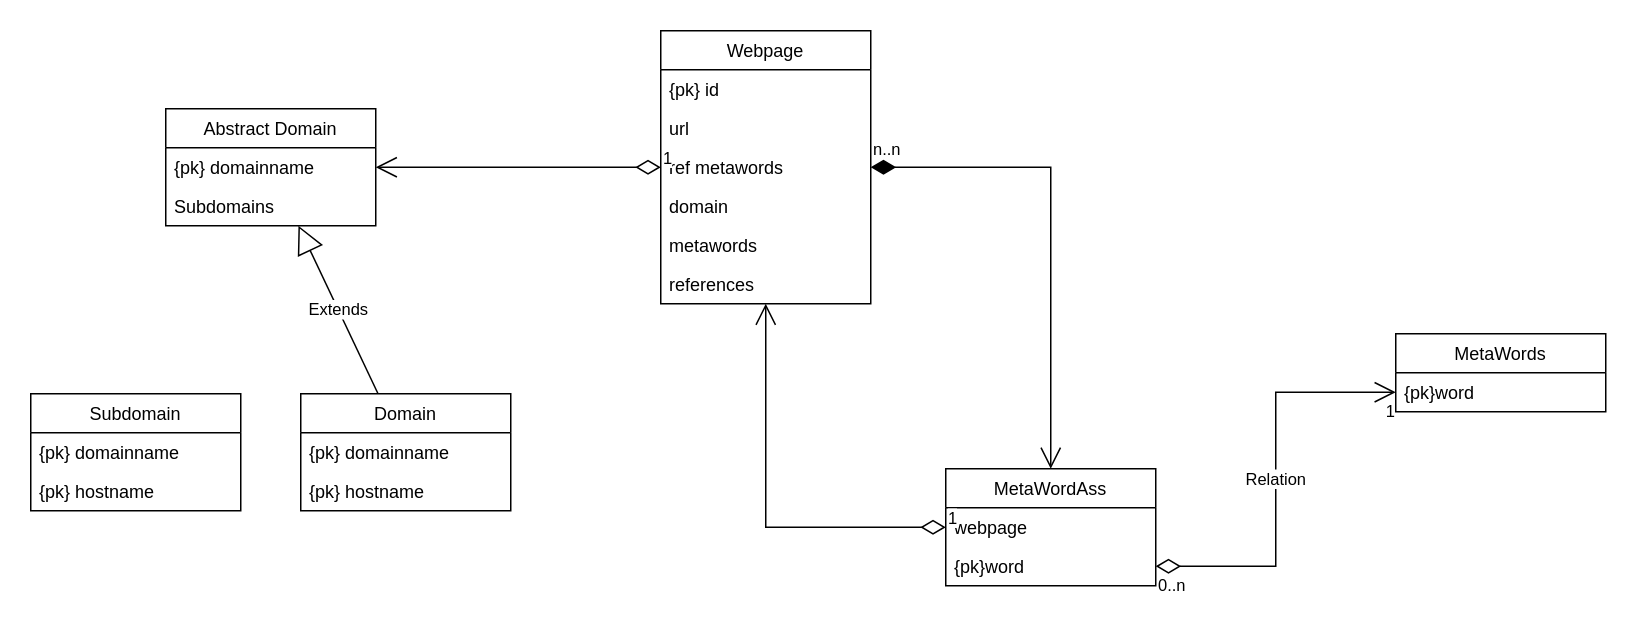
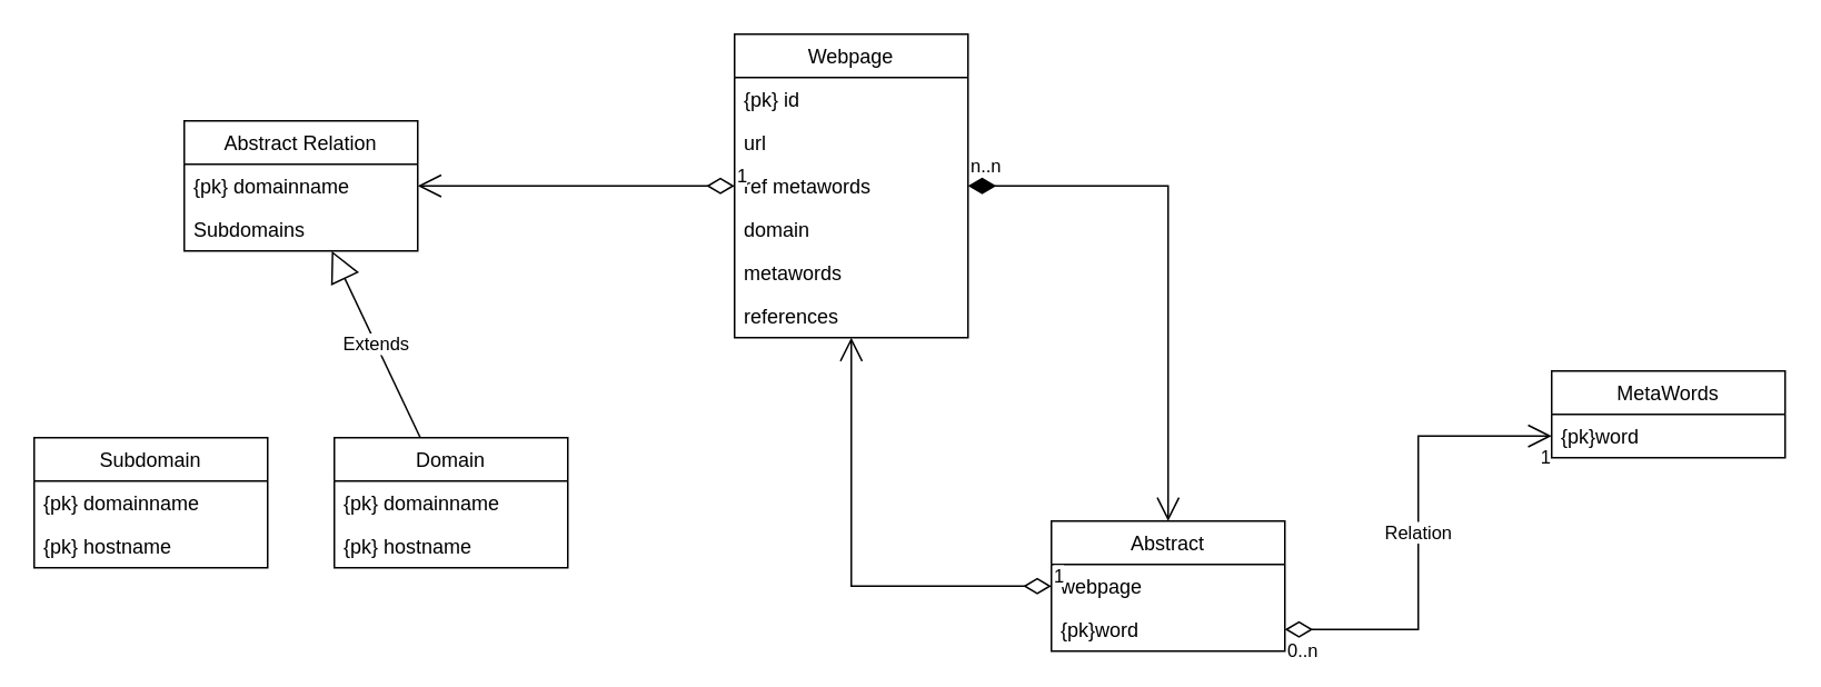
- <mxCell id="2" value="Abstract Domain" style="swimlane;fontStyle=0;childLayout=stackLayout;horizontal=1;startSize=26;fillColor=none;horizontalStack=0;resizeParent=1;resizeParentMax=0;resizeLast=0;collapsible=1;marginBottom=0;" vertex="1" parent="1"><mxGeometry x="110" y="72" width="140" height="78" as="geometry" /></mxCell>
+ <mxCell id="2" value="Abstract Relation" style="swimlane;fontStyle=0;childLayout=stackLayout;horizontal=1;startSize=26;fillColor=none;horizontalStack=0;resizeParent=1;resizeParentMax=0;resizeLast=0;collapsible=1;marginBottom=0;" vertex="1" parent="1"><mxGeometry x="110" y="72" width="140" height="78" as="geometry" /></mxCell>
- <mxCell id="20" value="MetaWordAss" style="swimlane;fontStyle=0;childLayout=stackLayout;horizontal=1;startSize=26;fillColor=none;horizontalStack=0;resizeParent=1;resizeParentMax=0;resizeLast=0;collapsible=1;marginBottom=0;" vertex="1" parent="1"><mxGeometry x="630" y="312" width="140" height="78" as="geometry" /></mxCell>
+ <mxCell id="20" value="Abstract" style="swimlane;fontStyle=0;childLayout=stackLayout;horizontal=1;startSize=26;fillColor=none;horizontalStack=0;resizeParent=1;resizeParentMax=0;resizeLast=0;collapsible=1;marginBottom=0;" vertex="1" parent="1"><mxGeometry x="630" y="312" width="140" height="78" as="geometry" /></mxCell>
